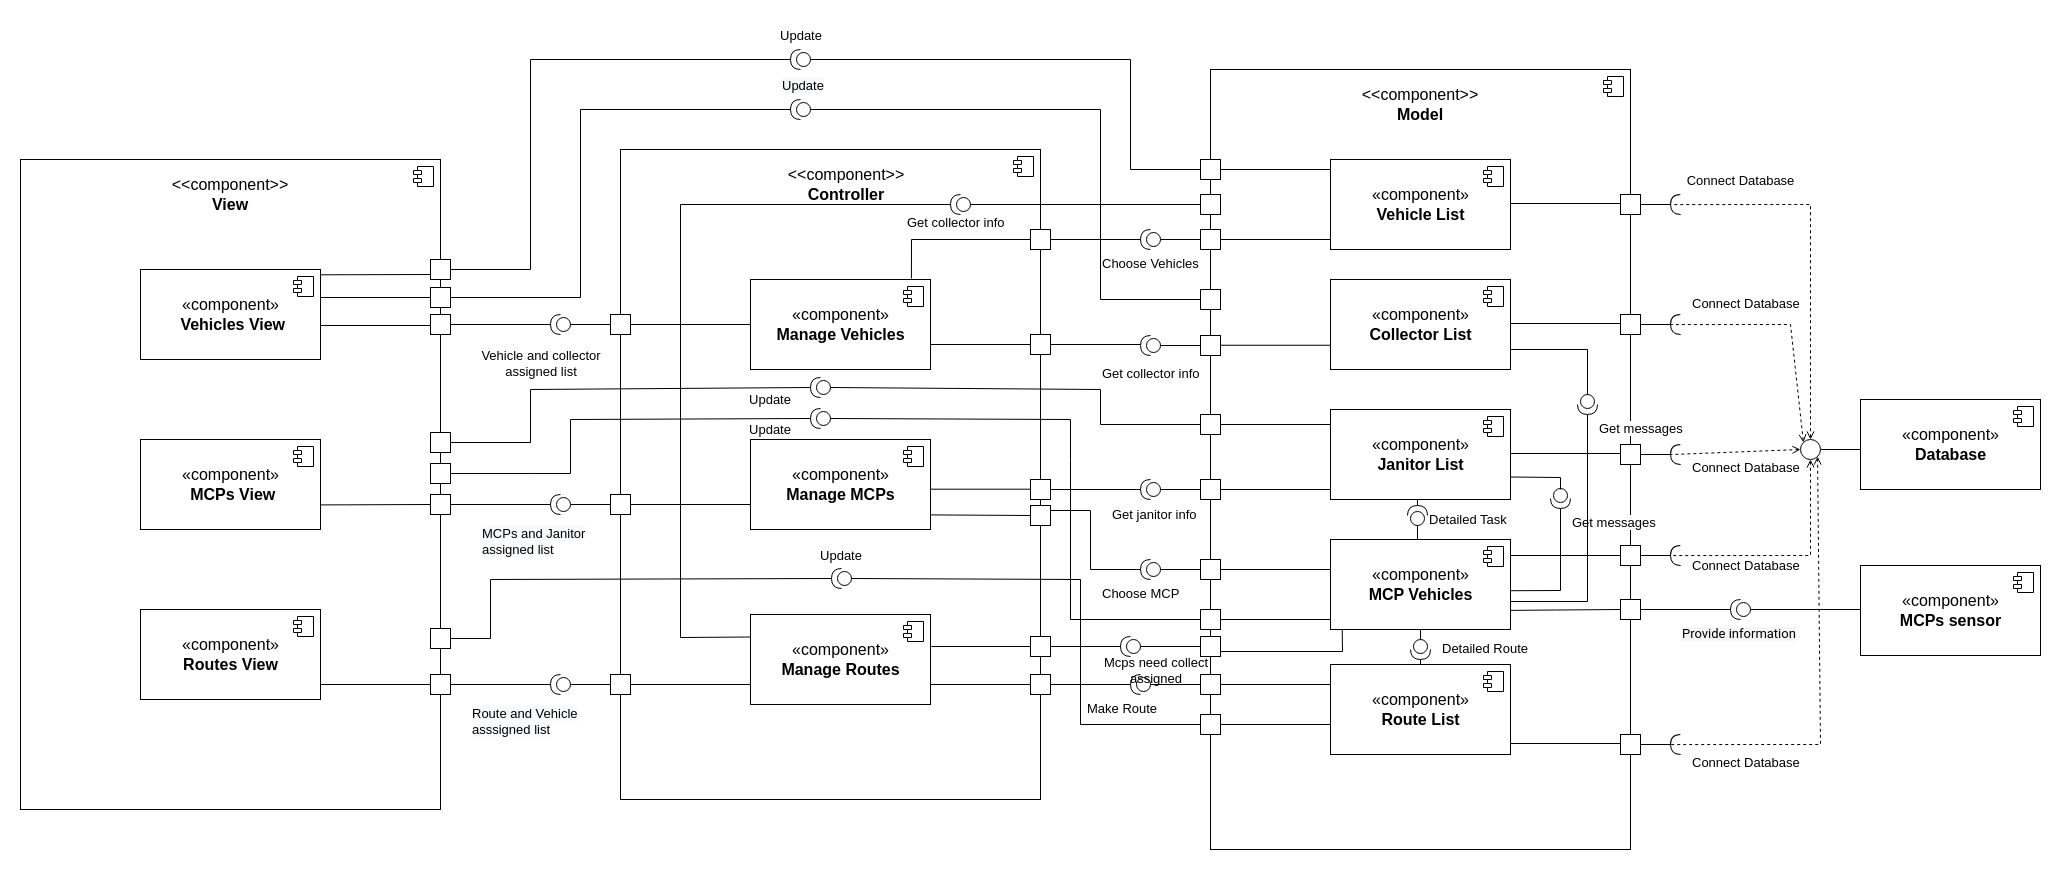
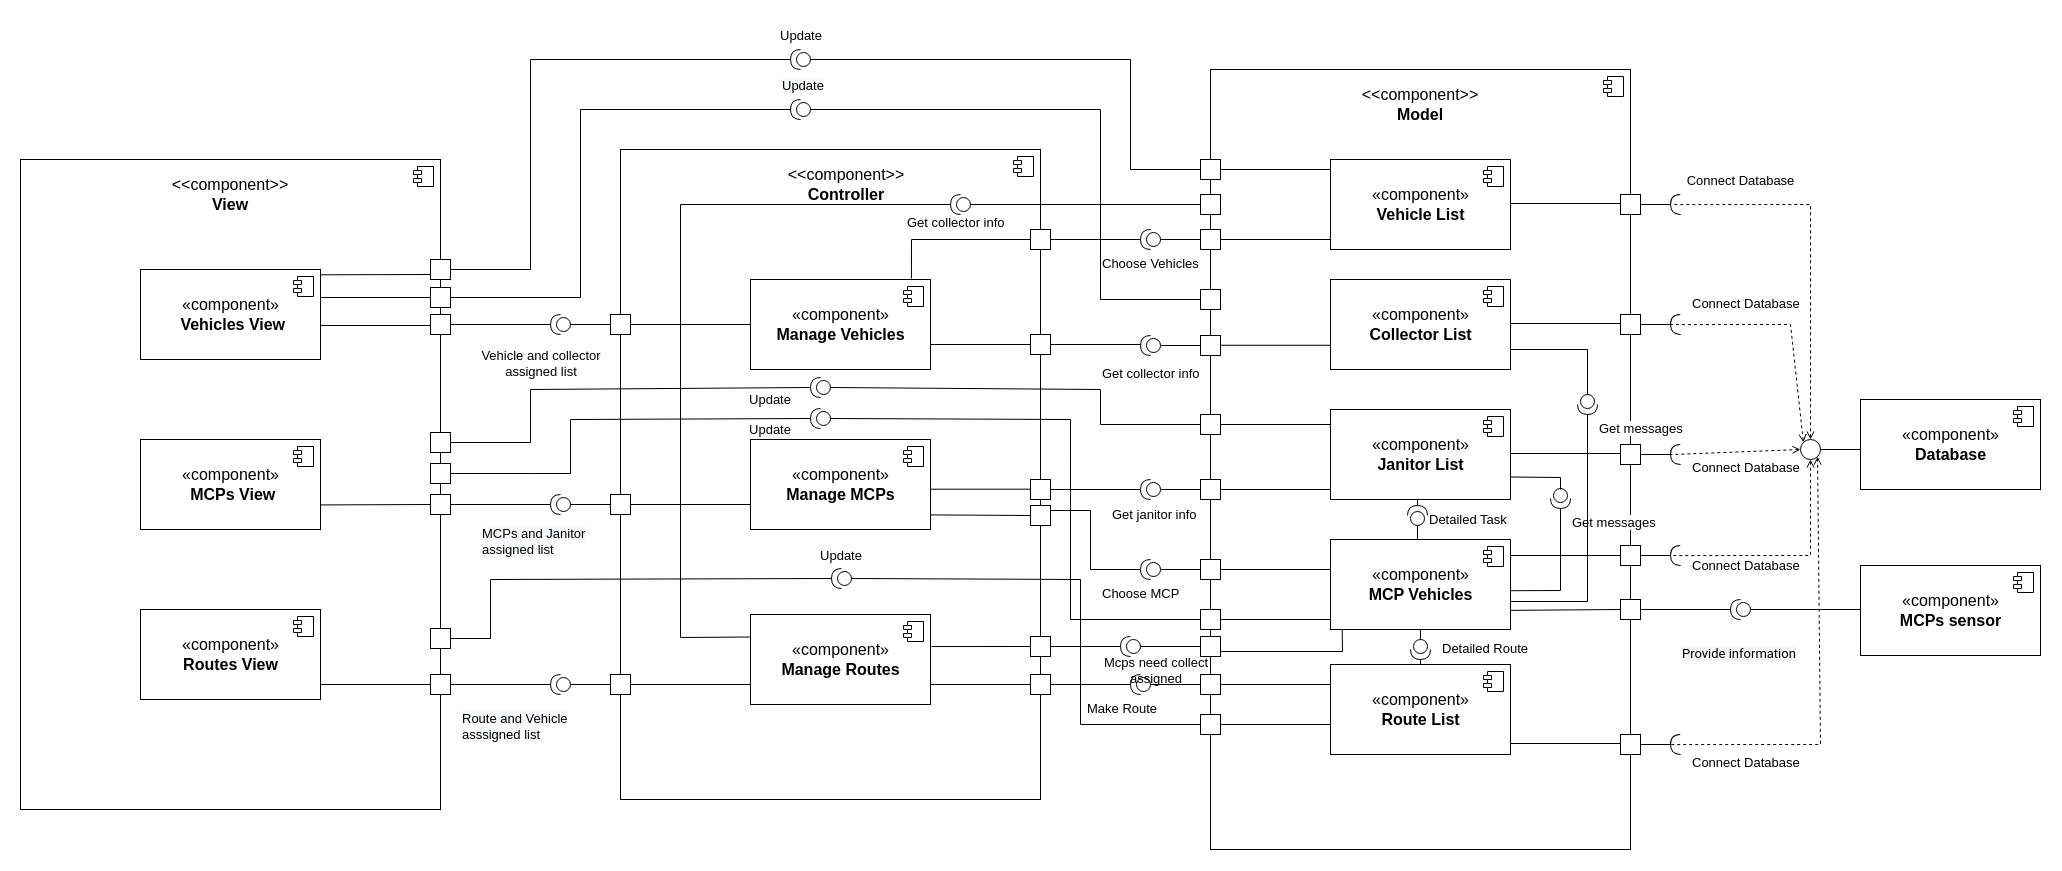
- <mxCell id="73" value="&lt;span style=&quot;font-family: Roboto, RobotoDraft, Helvetica, Arial, sans-serif; background-color: rgb(245, 245, 245);&quot;&gt;&lt;font style=&quot;font-size: 13px;&quot;&gt;Provide information&lt;/font&gt;&lt;/span&gt;" style="text;whiteSpace=wrap;html=1;" vertex="1" parent="1"><mxGeometry x="1680" y="619" width="170" height="40" as="geometry" /></mxCell>
+ <mxCell id="73" value="&lt;span style=&quot;font-family: Roboto, RobotoDraft, Helvetica, Arial, sans-serif; background-color: rgb(245, 245, 245);&quot;&gt;&lt;font style=&quot;font-size: 13px;&quot;&gt;Provide information&lt;/font&gt;&lt;/span&gt;" style="text;whiteSpace=wrap;html=1;" vertex="1" parent="1"><mxGeometry x="1680" y="639" width="170" height="40" as="geometry" /></mxCell>
- <mxCell id="171" value="&lt;span style=&quot;color: rgb(0, 0, 0); font-family: Helvetica; font-size: 13px; font-style: normal; font-variant-ligatures: normal; font-variant-caps: normal; font-weight: 400; letter-spacing: normal; orphans: 2; text-align: center; text-indent: 0px; text-transform: none; widows: 2; word-spacing: 0px; -webkit-text-stroke-width: 0px; background-color: rgb(248, 249, 250); text-decoration-thickness: initial; text-decoration-style: initial; text-decoration-color: initial; float: none; display: inline !important;&quot;&gt;Route and Vehicle asssigned list&lt;/span&gt;" style="text;whiteSpace=wrap;html=1;fontSize=13;" vertex="1" parent="1"><mxGeometry x="470" y="699" width="150" height="40" as="geometry" /></mxCell>
+ <mxCell id="171" value="&lt;span style=&quot;color: rgb(0, 0, 0); font-family: Helvetica; font-size: 13px; font-style: normal; font-variant-ligatures: normal; font-variant-caps: normal; font-weight: 400; letter-spacing: normal; orphans: 2; text-align: center; text-indent: 0px; text-transform: none; widows: 2; word-spacing: 0px; -webkit-text-stroke-width: 0px; background-color: rgb(248, 249, 250); text-decoration-thickness: initial; text-decoration-style: initial; text-decoration-color: initial; float: none; display: inline !important;&quot;&gt;Route and Vehicle asssigned list&lt;/span&gt;" style="text;whiteSpace=wrap;html=1;fontSize=13;" vertex="1" parent="1"><mxGeometry x="460" y="704" width="150" height="40" as="geometry" /></mxCell>
